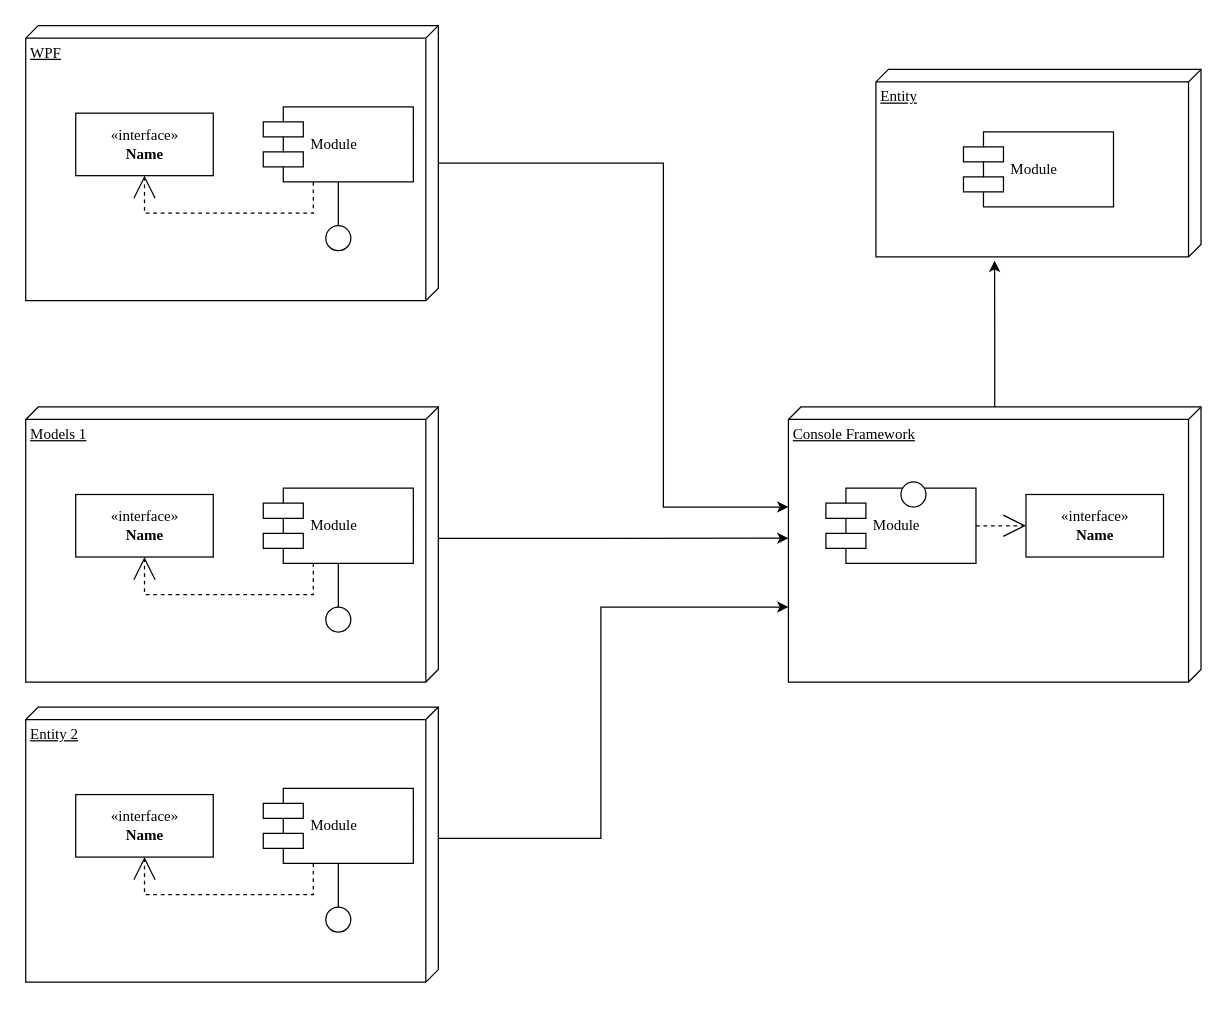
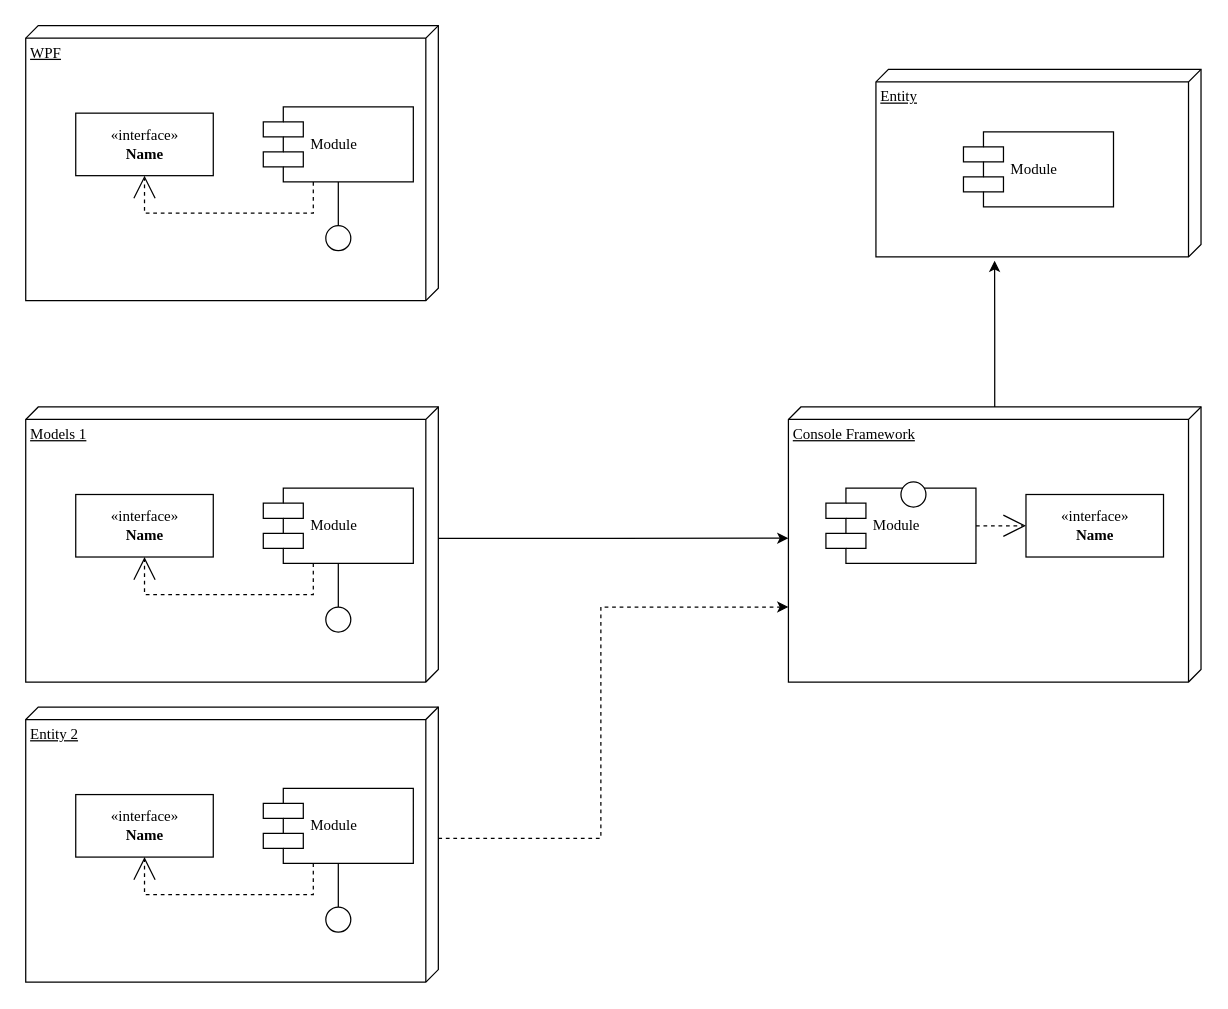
- <mxCell id="2" style="edgeStyle=orthogonalEdgeStyle;rounded=0;orthogonalLoop=1;jettySize=auto;html=1;exitX=0;exitY=0;exitDx=105;exitDy=0;exitPerimeter=0;" edge="1" parent="1" source="3" target="5"><mxGeometry relative="1" as="geometry"><Array as="points"><mxPoint x="350" y="130" /><mxPoint x="530" y="130" /><mxPoint x="530" y="405" /></Array></mxGeometry></mxCell>
- <mxCell id="24" style="edgeStyle=orthogonalEdgeStyle;rounded=0;orthogonalLoop=1;jettySize=auto;html=1;exitX=0;exitY=0;exitDx=105;exitDy=0;exitPerimeter=0;" edge="1" parent="1" source="25" target="5"><mxGeometry relative="1" as="geometry"><Array as="points"><mxPoint x="480" y="670" /><mxPoint x="480" y="485" /></Array></mxGeometry></mxCell>
+ <mxCell id="24" style="edgeStyle=orthogonalEdgeStyle;rounded=0;orthogonalLoop=1;jettySize=auto;html=1;exitX=0;exitY=0;exitDx=105;exitDy=0;exitPerimeter=0;dashed=1;" edge="1" parent="1" source="25" target="5"><mxGeometry relative="1" as="geometry"><Array as="points"><mxPoint x="480" y="670" /><mxPoint x="480" y="485" /></Array></mxGeometry></mxCell>
